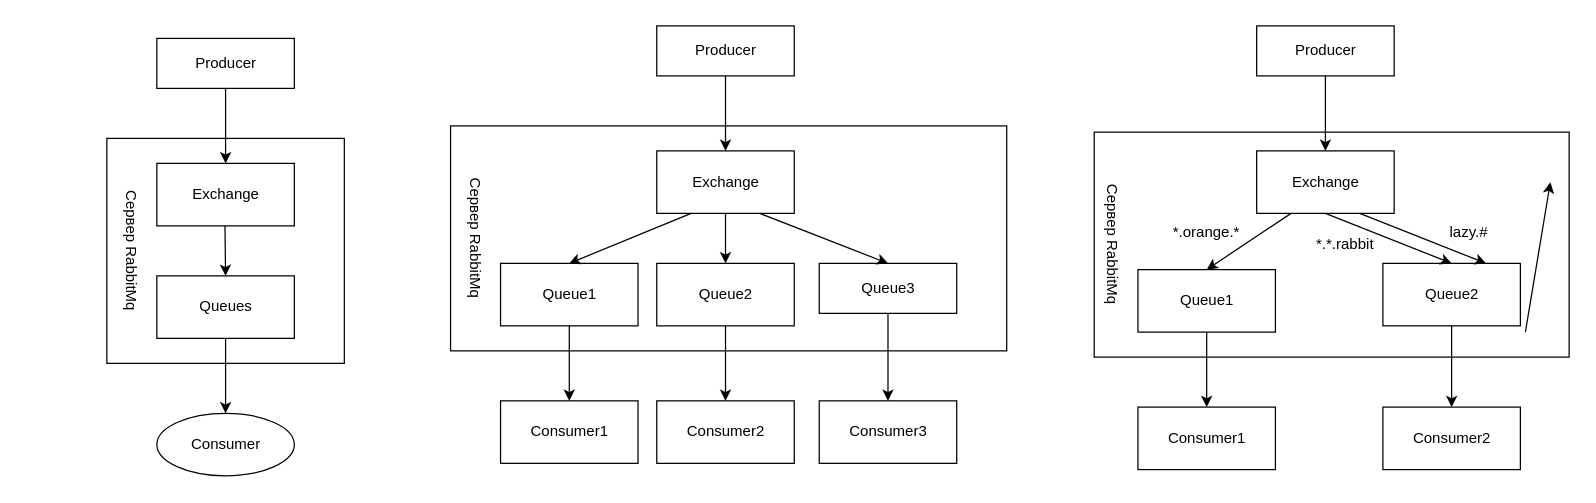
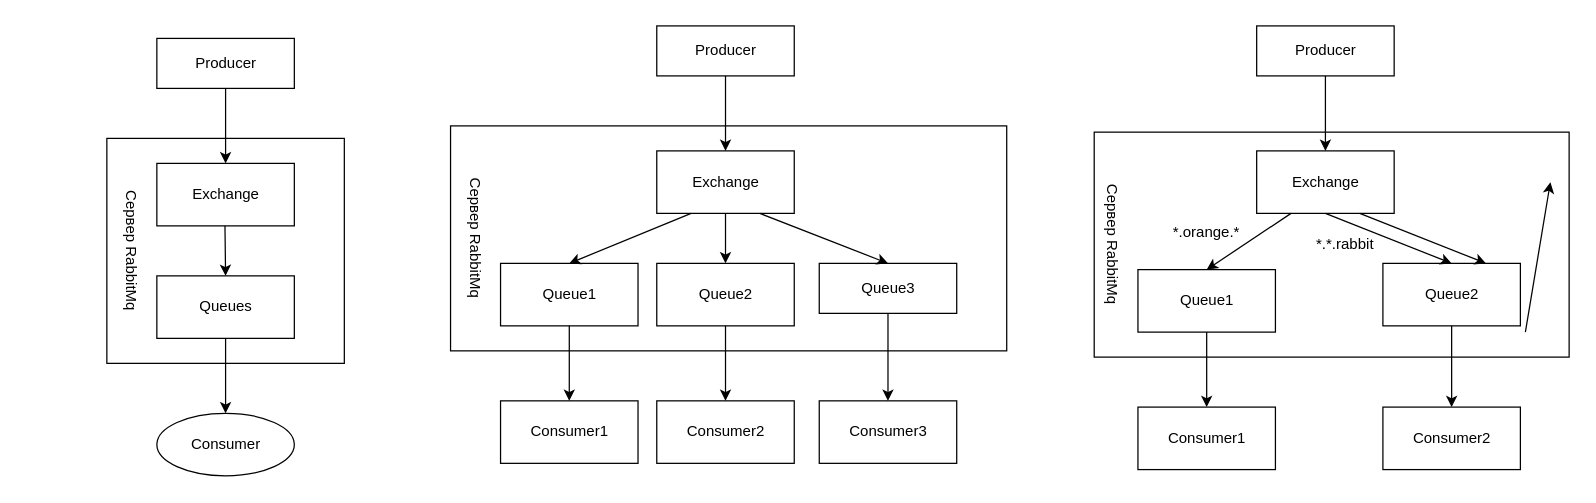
- <mxCell id="45" value="lazy.#" style="text;html=1;strokeColor=none;fillColor=none;align=center;verticalAlign=middle;whiteSpace=wrap;rounded=0;" vertex="1" parent="1"><mxGeometry x="1145" y="170" width="60" height="30" as="geometry" /></mxCell>
